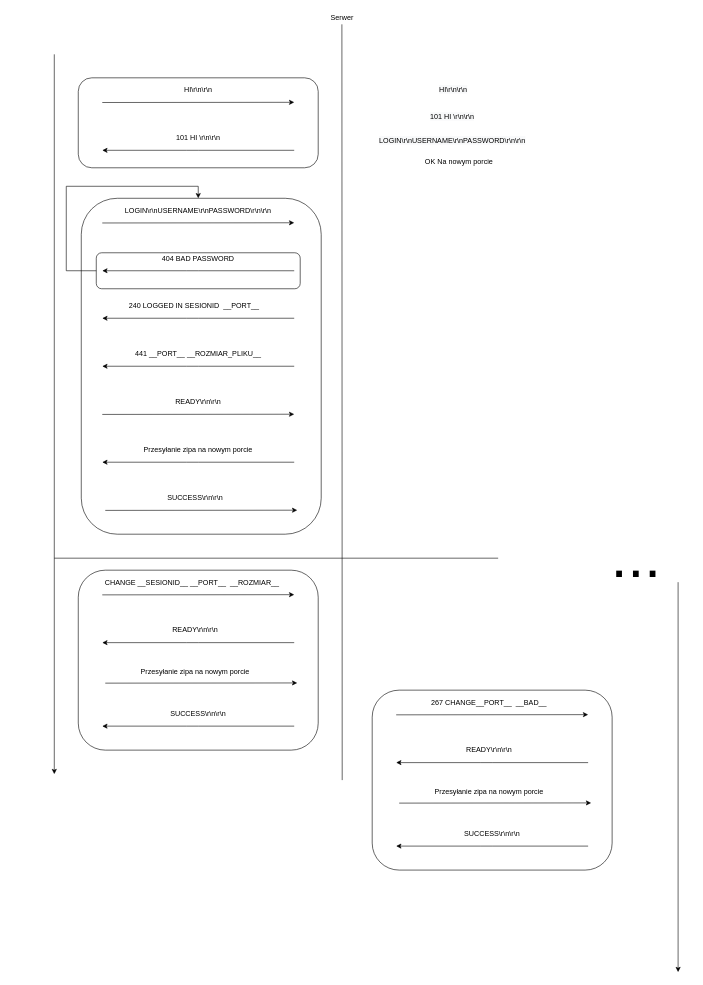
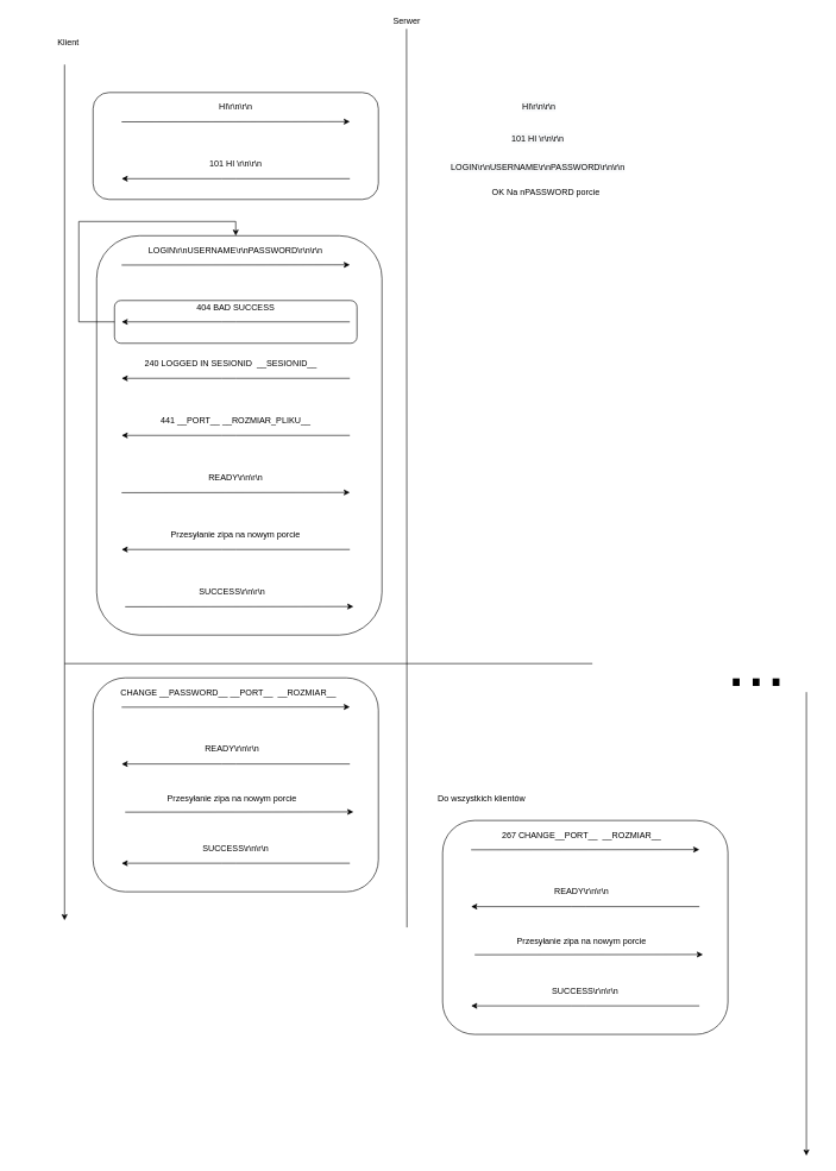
+ <mxCell id="4" value="Klient&lt;br&gt;" style="text;html=1;align=center;verticalAlign=middle;resizable=0;points=[];autosize=1;strokeColor=none;" parent="1" vertex="1"><mxGeometry x="70" y="50" width="50" height="20" as="geometry" /></mxCell>
- <mxCell id="53" value="OK Na nowym porcie" style="text;html=1;strokeColor=none;fillColor=none;align=center;verticalAlign=middle;whiteSpace=wrap;rounded=0;" parent="1" vertex="1"><mxGeometry x="575" y="259.17" width="380" height="20" as="geometry" /></mxCell>
+ <mxCell id="53" value="OK Na nPASSWORD porcie" style="text;html=1;strokeColor=none;fillColor=none;align=center;verticalAlign=middle;whiteSpace=wrap;rounded=0;" parent="1" vertex="1"><mxGeometry x="575" y="259.17" width="380" height="20" as="geometry" /></mxCell>
- <mxCell id="15" value="404 BAD PASSWORD" style="text;html=1;strokeColor=none;fillColor=none;align=center;verticalAlign=middle;whiteSpace=wrap;rounded=0;" parent="1" vertex="1"><mxGeometry x="170" y="420.83" width="320" height="20" as="geometry" /></mxCell>
+ <mxCell id="15" value="404 BAD SUCCESS" style="text;html=1;strokeColor=none;fillColor=none;align=center;verticalAlign=middle;whiteSpace=wrap;rounded=0;" parent="1" vertex="1"><mxGeometry x="170" y="420.83" width="320" height="20" as="geometry" /></mxCell>
- <mxCell id="17" value="240 LOGGED IN SESIONID&amp;nbsp; __PORT__&amp;nbsp;" style="text;html=1;strokeColor=none;fillColor=none;align=center;verticalAlign=middle;whiteSpace=wrap;rounded=0;" parent="1" vertex="1"><mxGeometry x="165" y="500" width="320" height="20" as="geometry" /></mxCell>
+ <mxCell id="17" value="240 LOGGED IN SESIONID&amp;nbsp; __SESIONID__&amp;nbsp;" style="text;html=1;strokeColor=none;fillColor=none;align=center;verticalAlign=middle;whiteSpace=wrap;rounded=0;" parent="1" vertex="1"><mxGeometry x="165" y="500" width="320" height="20" as="geometry" /></mxCell>
- <mxCell id="28" value="CHANGE __SESIONID__ __PORT__&amp;nbsp; __ROZMIAR__" style="text;html=1;strokeColor=none;fillColor=none;align=center;verticalAlign=middle;whiteSpace=wrap;rounded=0;" parent="1" vertex="1"><mxGeometry x="165" y="960.83" width="310" height="20" as="geometry" /></mxCell>
+ <mxCell id="28" value="CHANGE __PASSWORD__ __PORT__&amp;nbsp; __ROZMIAR__" style="text;html=1;strokeColor=none;fillColor=none;align=center;verticalAlign=middle;whiteSpace=wrap;rounded=0;" parent="1" vertex="1"><mxGeometry x="165" y="960.83" width="310" height="20" as="geometry" /></mxCell>
+ <mxCell id="49" value="Do wszystkich klientów" style="text;html=1;strokeColor=none;fillColor=none;align=center;verticalAlign=middle;whiteSpace=wrap;rounded=0;" parent="1" vertex="1"><mxGeometry x="610" y="1110" width="130" height="20" as="geometry" /></mxCell>
- <mxCell id="40" value="267 CHANGE__PORT__&amp;nbsp; __BAD__" style="text;html=1;strokeColor=none;fillColor=none;align=center;verticalAlign=middle;whiteSpace=wrap;rounded=0;" parent="1" vertex="1"><mxGeometry x="660" y="1160.83" width="310" height="20" as="geometry" /></mxCell>
+ <mxCell id="40" value="267 CHANGE__PORT__&amp;nbsp; __ROZMIAR__" style="text;html=1;strokeColor=none;fillColor=none;align=center;verticalAlign=middle;whiteSpace=wrap;rounded=0;" parent="1" vertex="1"><mxGeometry x="660" y="1160.83" width="310" height="20" as="geometry" /></mxCell>
